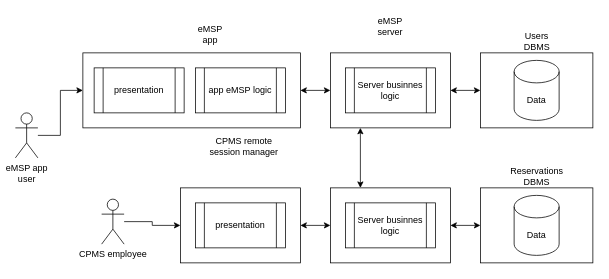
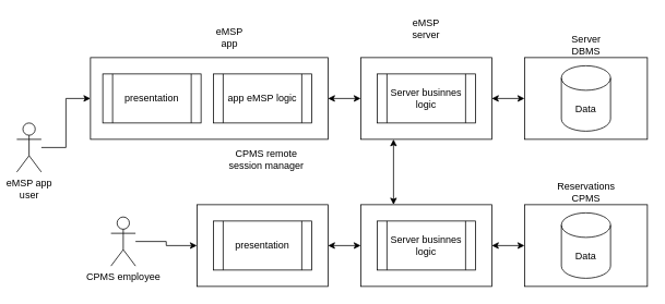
- <mxCell id="5" value="Users&lt;br&gt;DBMS" style="text;html=1;align=center;verticalAlign=middle;resizable=0;points=[];autosize=1;strokeColor=none;fillColor=none;" parent="1" vertex="1"><mxGeometry x="685" y="35" width="60" height="40" as="geometry" /></mxCell>
+ <mxCell id="5" value="Server&lt;br&gt;DBMS" style="text;html=1;align=center;verticalAlign=middle;resizable=0;points=[];autosize=1;strokeColor=none;fillColor=none;" parent="1" vertex="1"><mxGeometry x="685" y="35" width="60" height="40" as="geometry" /></mxCell>
- <mxCell id="16" value="Reservations&lt;br&gt;DBMS" style="text;html=1;align=center;verticalAlign=middle;resizable=0;points=[];autosize=1;strokeColor=none;fillColor=none;" parent="1" vertex="1"><mxGeometry x="670" y="215" width="90" height="40" as="geometry" /></mxCell>
+ <mxCell id="16" value="Reservations&lt;br&gt;CPMS" style="text;html=1;align=center;verticalAlign=middle;resizable=0;points=[];autosize=1;strokeColor=none;fillColor=none;" parent="1" vertex="1"><mxGeometry x="670" y="215" width="90" height="40" as="geometry" /></mxCell>
